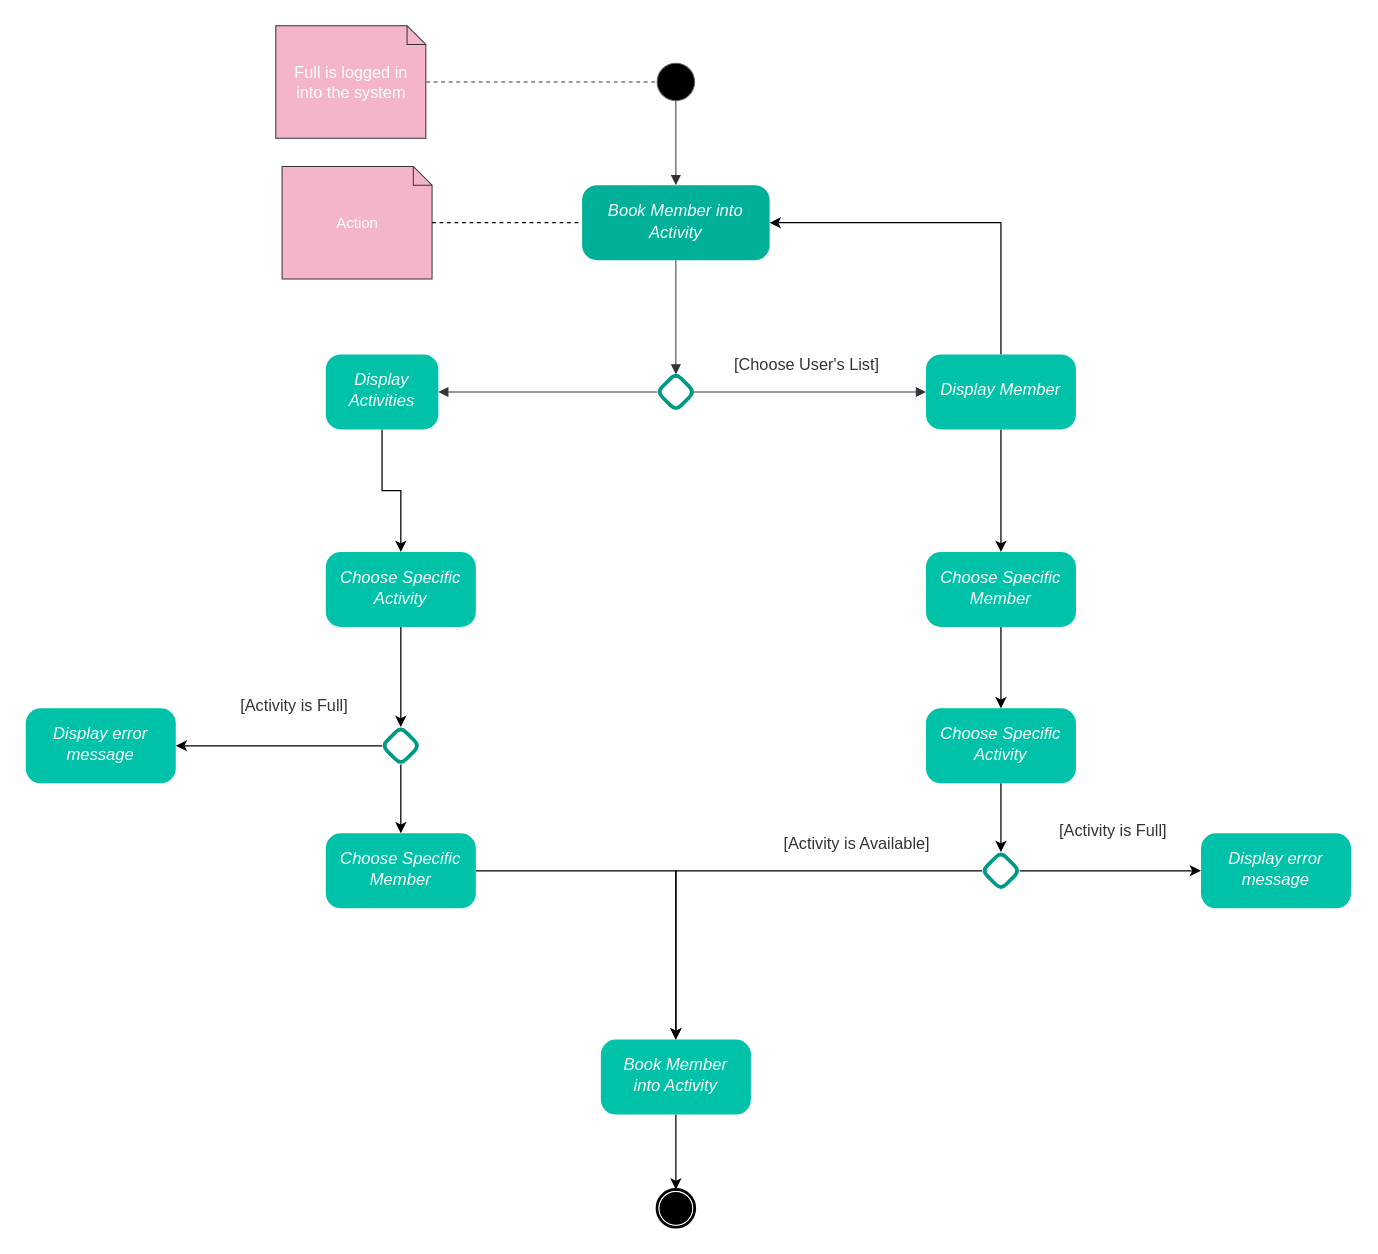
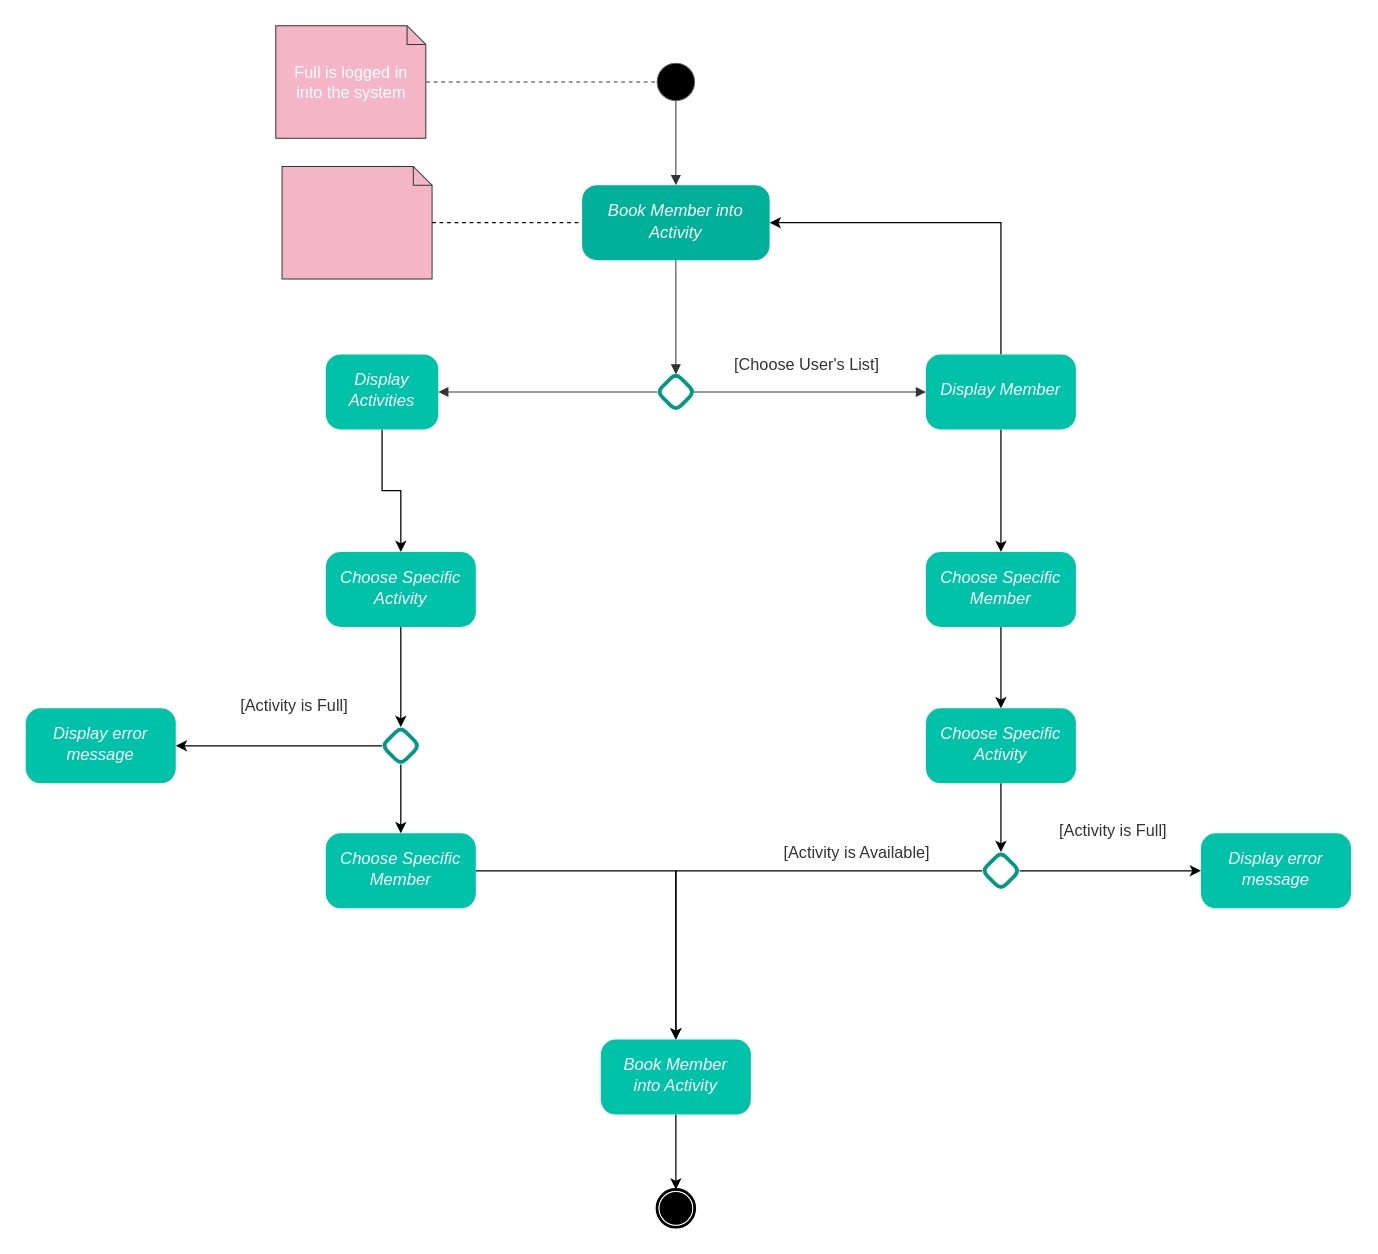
- <mxCell id="10" value="&lt;font color=&quot;#ffffff&quot;&gt;Action&lt;/font&gt;" style="text;html=1;resizable=0;autosize=1;align=center;verticalAlign=middle;points=[];fillColor=none;strokeColor=none;rounded=0;" parent="8" vertex="1"><mxGeometry x="35" y="35" width="50" height="20" as="geometry" /></mxCell>
- <mxCell id="39" value="[Activity is Available]" style="html=1;overflow=block;blockSpacing=1;whiteSpace=wrap;;whiteSpace=wrap;fontSize=13;fontColor=#333333;align=center;spacing=3.8;strokeOpacity=0;fillOpacity=0;rounded=1;absoluteArcSize=1;arcSize=12;fillColor=#ffffff;strokeWidth=0.8;" parent="1" vertex="1"><mxGeometry x="615" y="651" width="140" height="45" as="geometry" /></mxCell>
+ <mxCell id="39" value="[Activity is Available]" style="html=1;overflow=block;blockSpacing=1;whiteSpace=wrap;;whiteSpace=wrap;fontSize=13;fontColor=#333333;align=center;spacing=3.8;strokeOpacity=0;fillOpacity=0;rounded=1;absoluteArcSize=1;arcSize=12;fillColor=#ffffff;strokeWidth=0.8;" parent="1" vertex="1"><mxGeometry x="615" y="651" width="140" height="60" as="geometry" /></mxCell>
